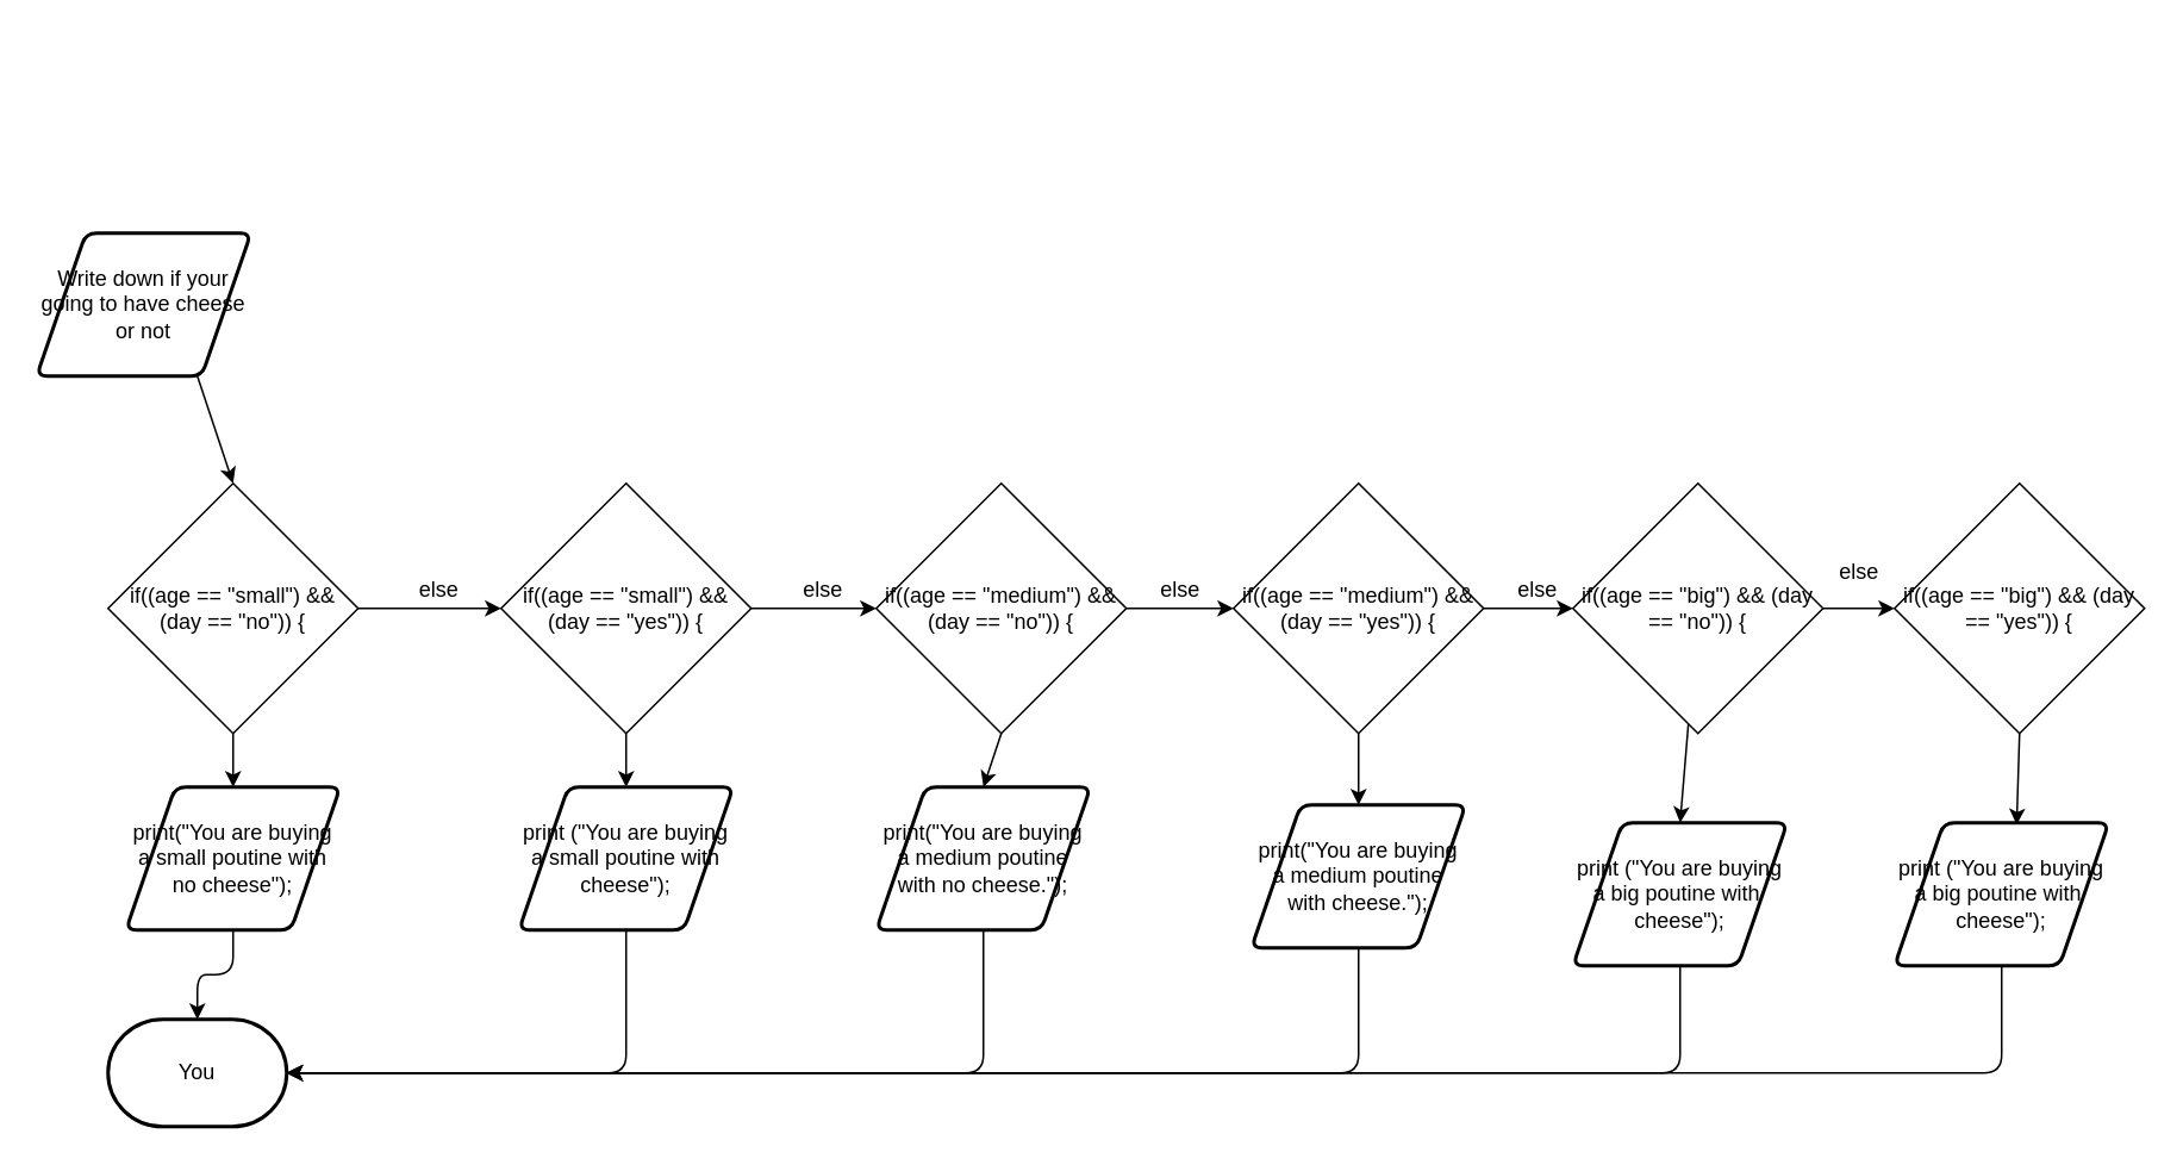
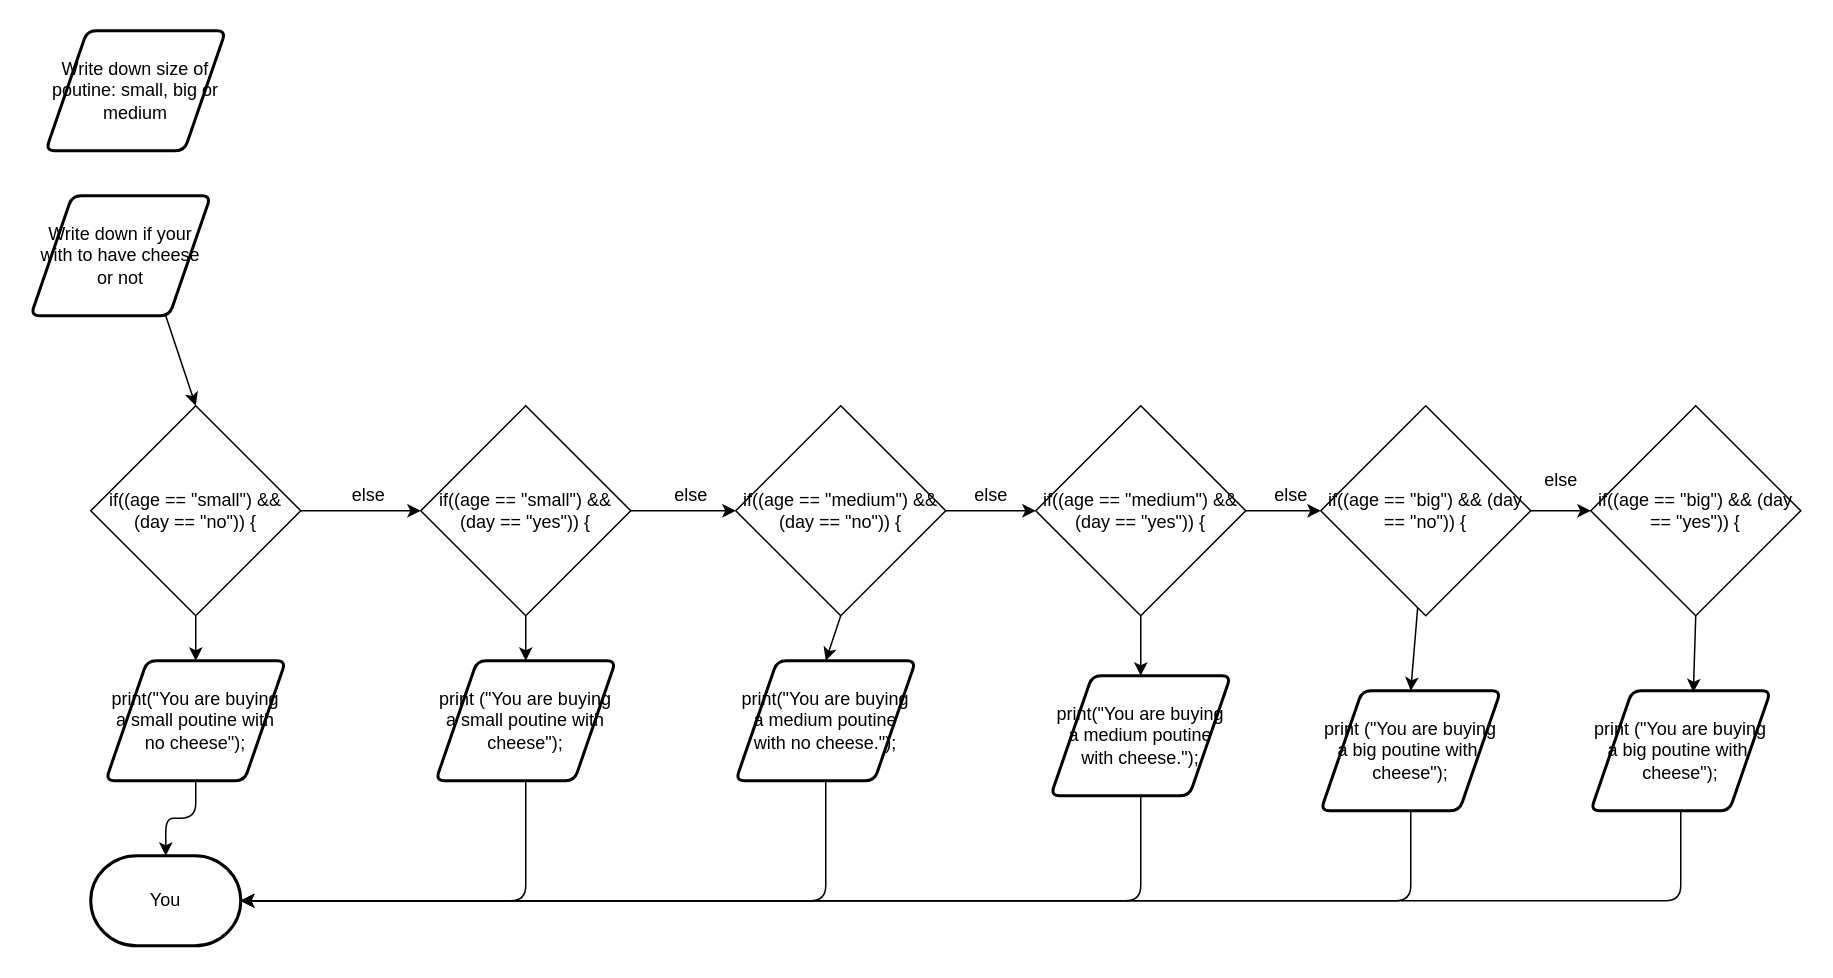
+ <mxCell id="3" value="Write down size of poutine: small, big or medium" style="shape=parallelogram;html=1;strokeWidth=2;perimeter=parallelogramPerimeter;whiteSpace=wrap;rounded=1;arcSize=12;size=0.23;" parent="1" vertex="1"><mxGeometry x="30" y="20" width="120" height="80" as="geometry" /></mxCell>
- <mxCell id="6" value="Write down if your going to have cheese or not" style="shape=parallelogram;html=1;strokeWidth=2;perimeter=parallelogramPerimeter;whiteSpace=wrap;rounded=1;arcSize=12;size=0.23;" vertex="1" parent="1"><mxGeometry x="20" y="130" width="120" height="80" as="geometry" /></mxCell>
+ <mxCell id="6" value="Write down if your with to have cheese or not" style="shape=parallelogram;html=1;strokeWidth=2;perimeter=parallelogramPerimeter;whiteSpace=wrap;rounded=1;arcSize=12;size=0.23;" vertex="1" parent="1"><mxGeometry x="20" y="130" width="120" height="80" as="geometry" /></mxCell>
